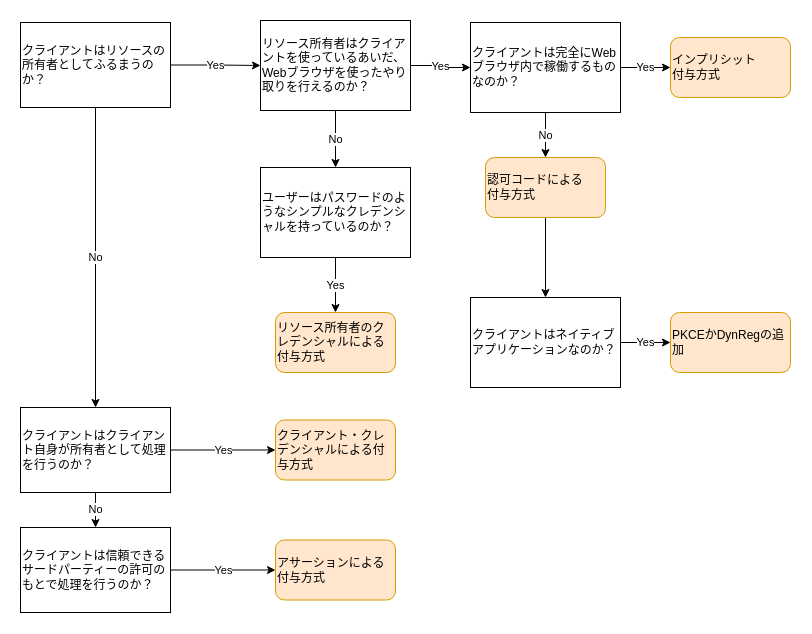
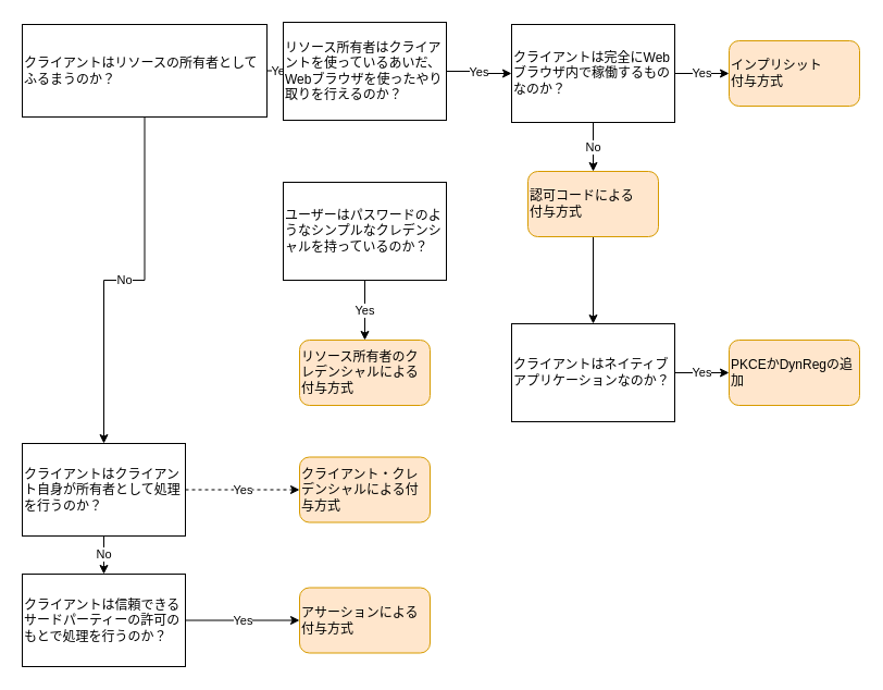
- <mxCell id="4" value="クライアントはリソースの所有者としてふるまうのか？" style="rounded=0;whiteSpace=wrap;html=1;align=left;" parent="1" vertex="1"><mxGeometry x="20" y="22" width="150" height="85" as="geometry" /></mxCell>
+ <mxCell id="4" value="クライアントはリソースの所有者としてふるまうのか？" style="rounded=0;whiteSpace=wrap;html=1;align=left;" parent="1" vertex="1"><mxGeometry x="20" y="22" width="225" height="85" as="geometry" /></mxCell>
- <mxCell id="6" value="No" style="edgeStyle=orthogonalEdgeStyle;rounded=0;orthogonalLoop=1;jettySize=auto;html=1;entryX=0.5;entryY=0;entryDx=0;entryDy=0;" parent="1" source="7" target="9" edge="1"><mxGeometry relative="1" as="geometry" /></mxCell>
- <mxCell id="20" value="Yes" style="edgeStyle=orthogonalEdgeStyle;rounded=0;orthogonalLoop=1;jettySize=auto;html=1;entryX=0;entryY=0.5;entryDx=0;entryDy=0;" parent="1" source="22" target="25" edge="1"><mxGeometry relative="1" as="geometry" /></mxCell>
+ <mxCell id="20" value="Yes" style="edgeStyle=orthogonalEdgeStyle;rounded=0;orthogonalLoop=1;jettySize=auto;html=1;entryX=0;entryY=0.5;entryDx=0;entryDy=0;dashed=1;" parent="1" source="22" target="25" edge="1"><mxGeometry relative="1" as="geometry" /></mxCell>
